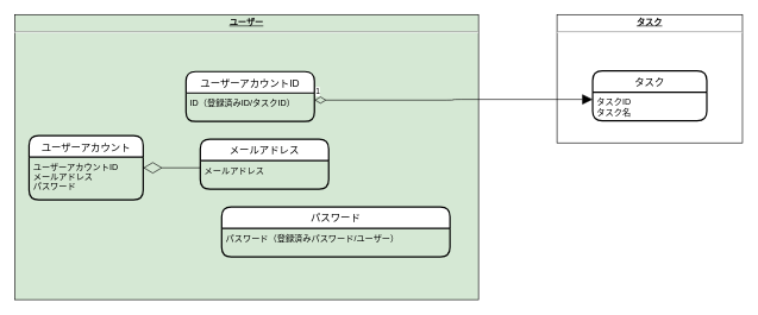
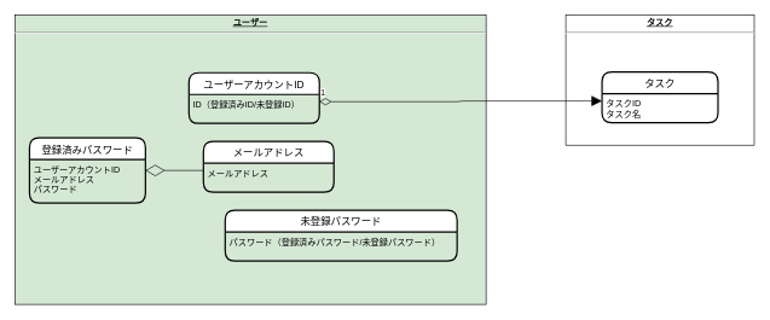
- <mxCell id="8" value="ID（登録済みID/タスクID）" style="align=left;strokeColor=none;fillColor=none;spacingLeft=4;fontSize=12;verticalAlign=top;resizable=0;rotatable=0;part=1;" vertex="1" parent="7"><mxGeometry y="30" width="180" height="40" as="geometry" /></mxCell>
+ <mxCell id="8" value="ID（登録済みID/未登録ID）" style="align=left;strokeColor=none;fillColor=none;spacingLeft=4;fontSize=12;verticalAlign=top;resizable=0;rotatable=0;part=1;" vertex="1" parent="7"><mxGeometry y="30" width="180" height="40" as="geometry" /></mxCell>
- <mxCell id="3" value="ユーザーアカウント" style="swimlane;childLayout=stackLayout;horizontal=1;startSize=30;horizontalStack=0;rounded=1;fontSize=14;fontStyle=0;strokeWidth=2;resizeParent=0;resizeLast=1;shadow=0;dashed=0;align=center;" vertex="1" parent="1"><mxGeometry x="40" y="190" width="160" height="90" as="geometry" /></mxCell>
+ <mxCell id="3" value="登録済みパスワード" style="swimlane;childLayout=stackLayout;horizontal=1;startSize=30;horizontalStack=0;rounded=1;fontSize=14;fontStyle=0;strokeWidth=2;resizeParent=0;resizeLast=1;shadow=0;dashed=0;align=center;" vertex="1" parent="1"><mxGeometry x="40" y="190" width="160" height="90" as="geometry" /></mxCell>
- <mxCell id="5" value="パスワード" style="swimlane;childLayout=stackLayout;horizontal=1;startSize=30;horizontalStack=0;rounded=1;fontSize=14;fontStyle=0;strokeWidth=2;resizeParent=0;resizeLast=1;shadow=0;dashed=0;align=center;" vertex="1" parent="1"><mxGeometry x="310" y="290" width="320" height="70" as="geometry" /></mxCell>
+ <mxCell id="5" value="未登録パスワード" style="swimlane;childLayout=stackLayout;horizontal=1;startSize=30;horizontalStack=0;rounded=1;fontSize=14;fontStyle=0;strokeWidth=2;resizeParent=0;resizeLast=1;shadow=0;dashed=0;align=center;" vertex="1" parent="1"><mxGeometry x="310" y="290" width="320" height="70" as="geometry" /></mxCell>
- <mxCell id="6" value="パスワード（登録済みパスワード/ユーザー）" style="align=left;strokeColor=none;fillColor=none;spacingLeft=4;fontSize=12;verticalAlign=top;resizable=0;rotatable=0;part=1;" vertex="1" parent="5"><mxGeometry y="30" width="320" height="40" as="geometry" /></mxCell>
+ <mxCell id="6" value="パスワード（登録済みパスワード/未登録パスワード）" style="align=left;strokeColor=none;fillColor=none;spacingLeft=4;fontSize=12;verticalAlign=top;resizable=0;rotatable=0;part=1;" vertex="1" parent="5"><mxGeometry y="30" width="320" height="40" as="geometry" /></mxCell>
